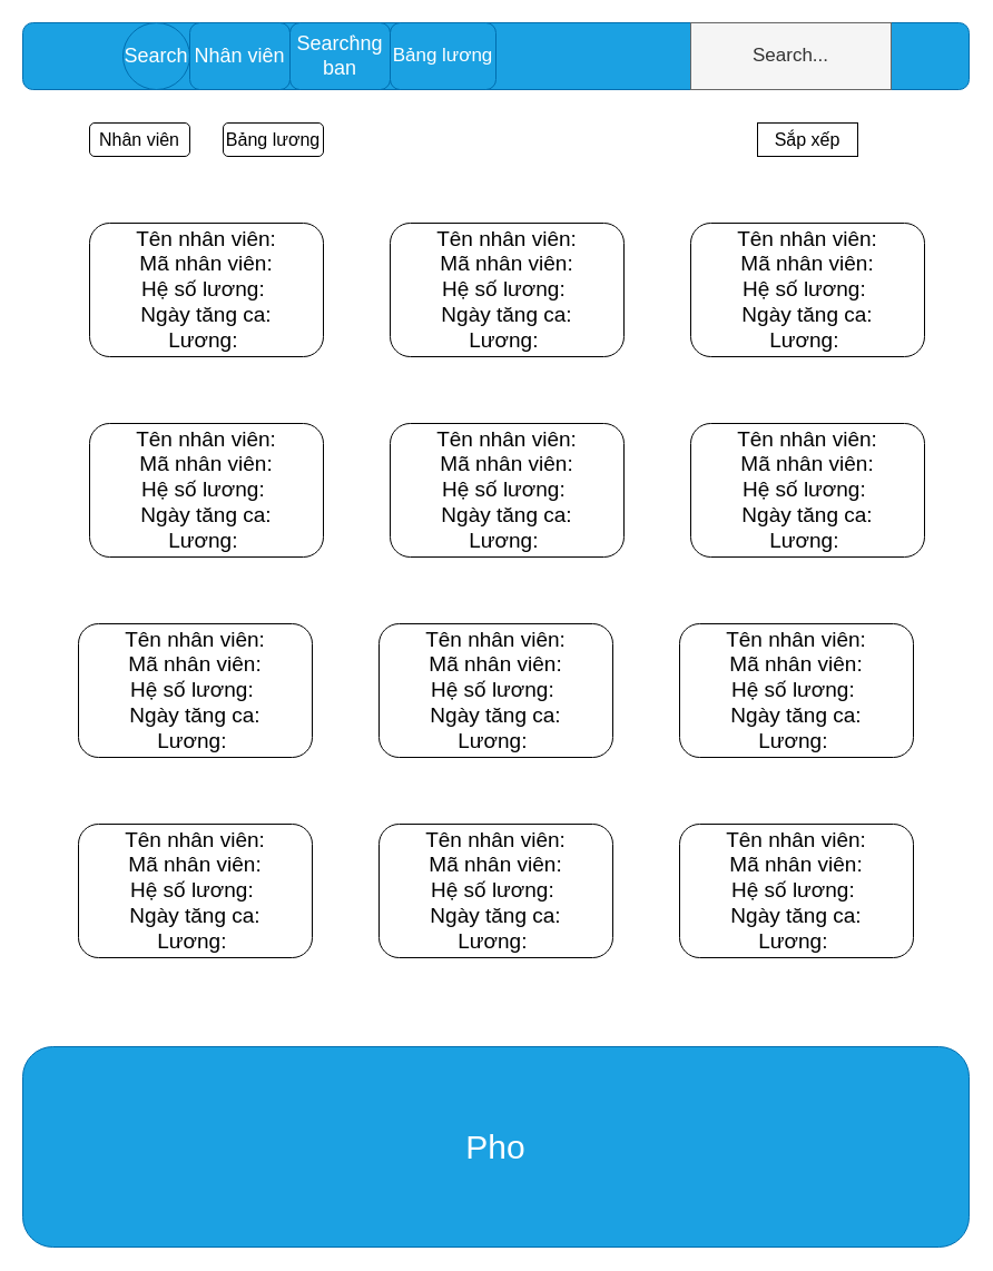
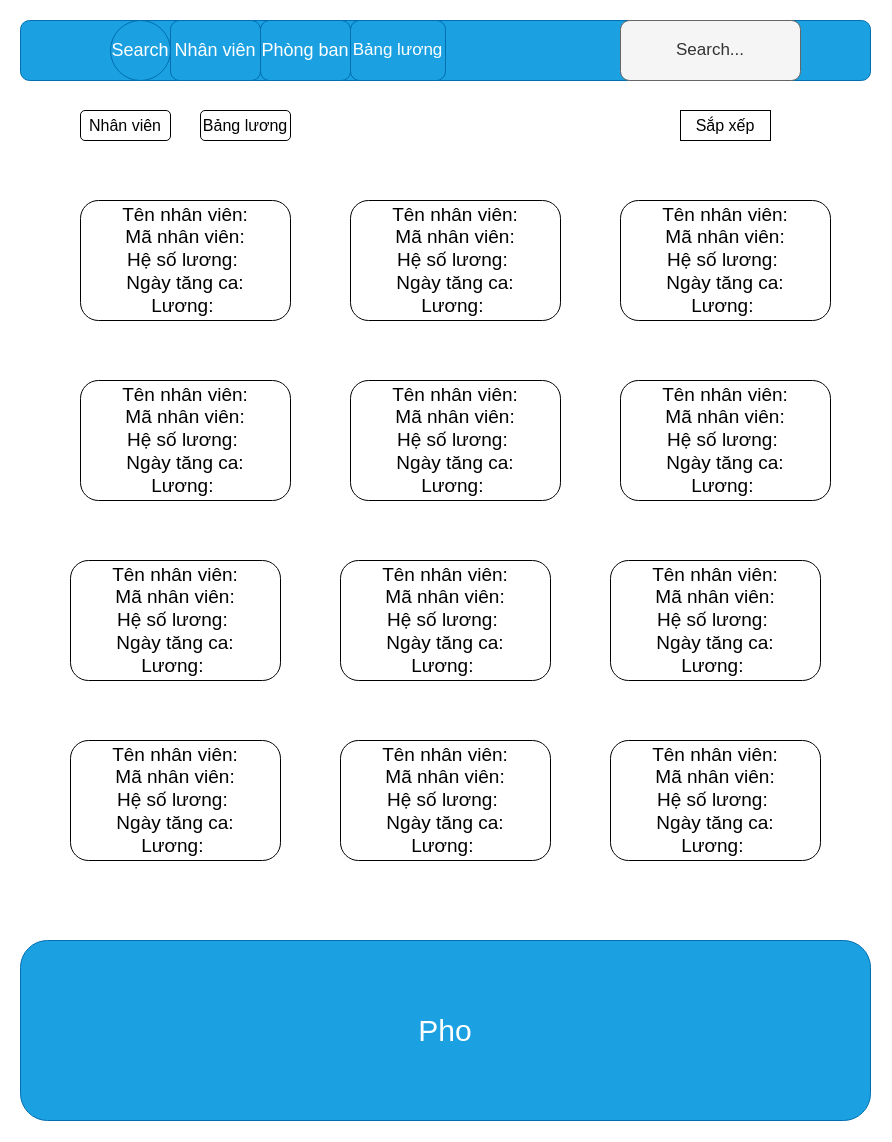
- <mxCell id="7" value="Search̀ng ban" style="rounded=1;whiteSpace=wrap;html=1;fontSize=18;fillColor=#1ba1e2;fontColor=#ffffff;strokeColor=#006EAF;" parent="1" vertex="1"><mxGeometry x="260" width="90" height="60" as="geometry" y="20" /></mxCell>
+ <mxCell id="7" value="Phòng ban" style="rounded=1;whiteSpace=wrap;html=1;fontSize=18;fillColor=#1ba1e2;fontColor=#ffffff;strokeColor=#006EAF;" parent="1" vertex="1"><mxGeometry x="260" width="90" height="60" as="geometry" y="20" /></mxCell>
- <mxCell id="9" value="Search..." style="whiteSpace=wrap;html=1;fontSize=17;fillColor=#f5f5f5;strokeColor=#666666;fontColor=#333333;rounded=0;" parent="1" vertex="1"><mxGeometry x="620" width="180" height="60" as="geometry" y="20" /></mxCell>
+ <mxCell id="9" value="Search..." style="rounded=1;whiteSpace=wrap;html=1;fontSize=17;fillColor=#f5f5f5;strokeColor=#666666;fontColor=#333333;" parent="1" vertex="1"><mxGeometry x="620" width="180" height="60" as="geometry" y="20" /></mxCell>
